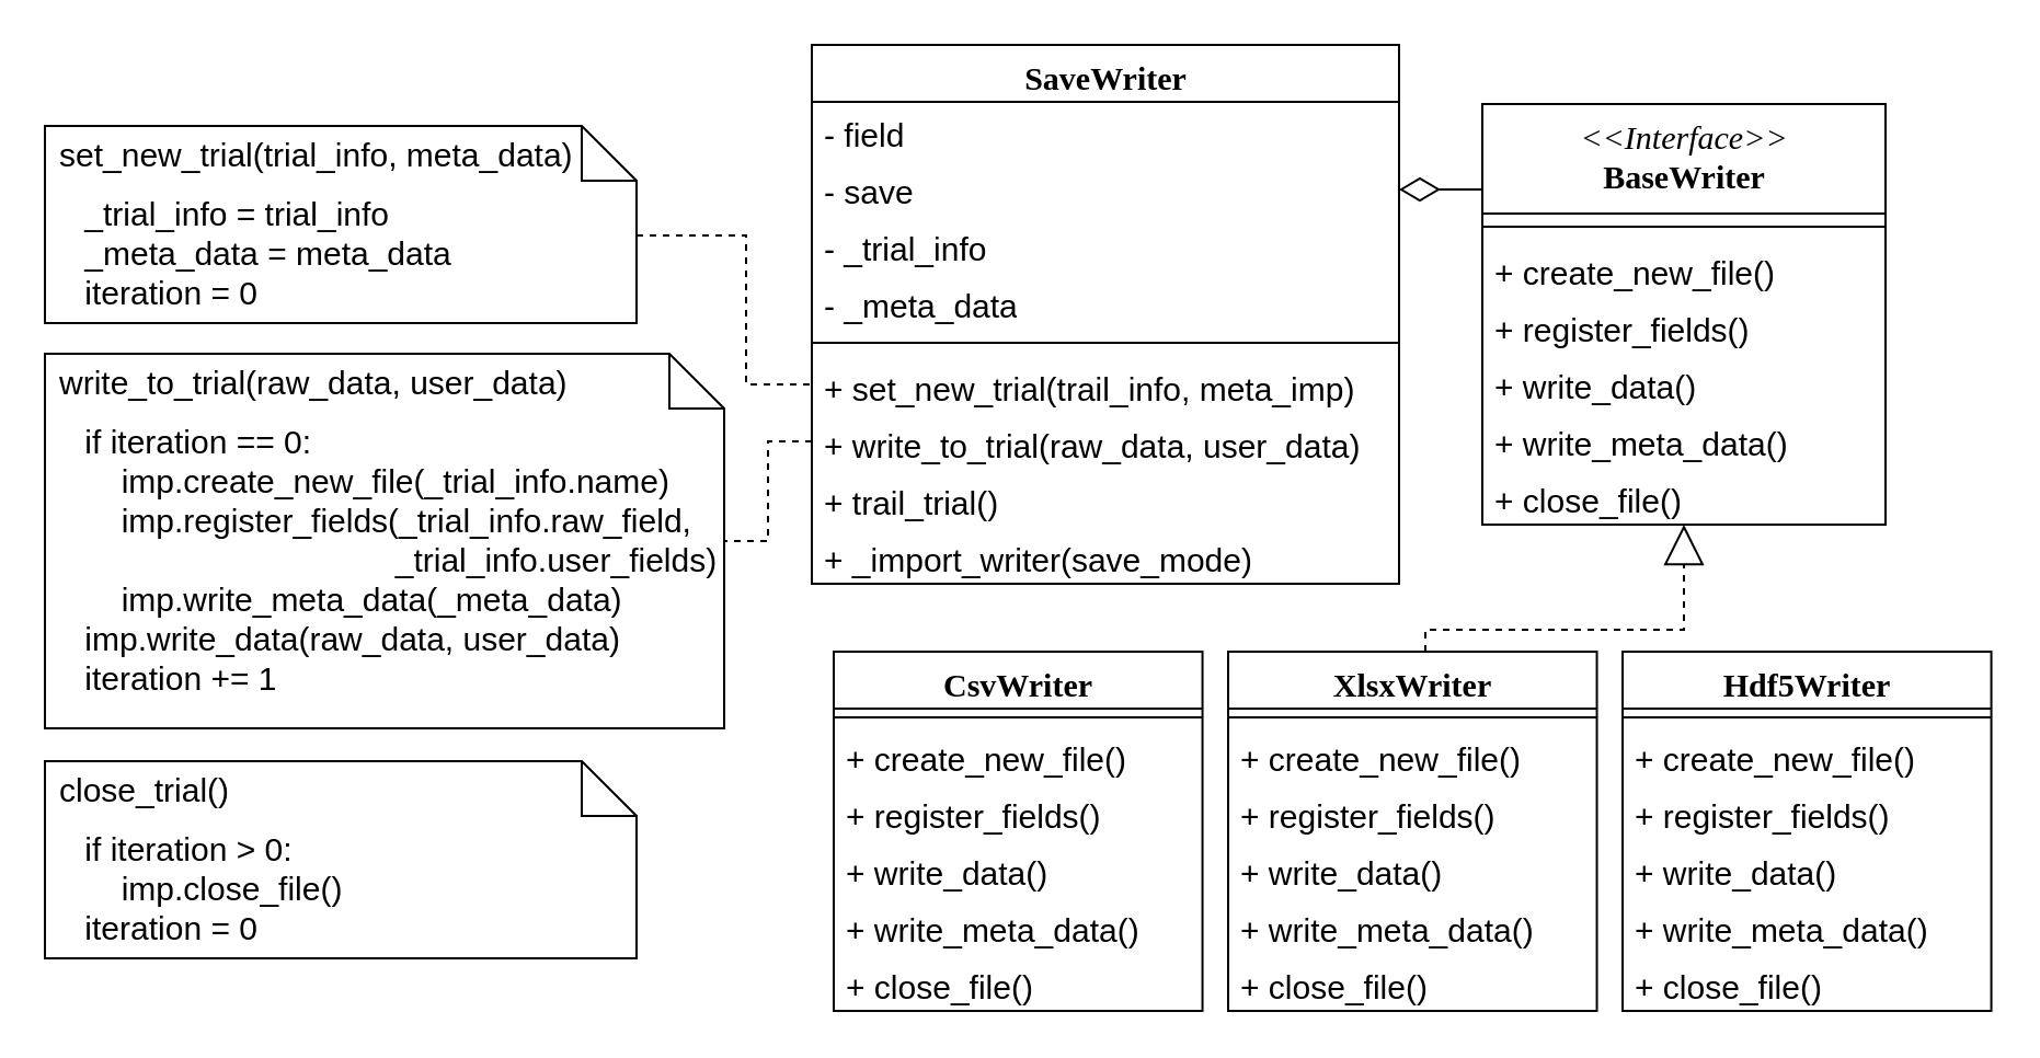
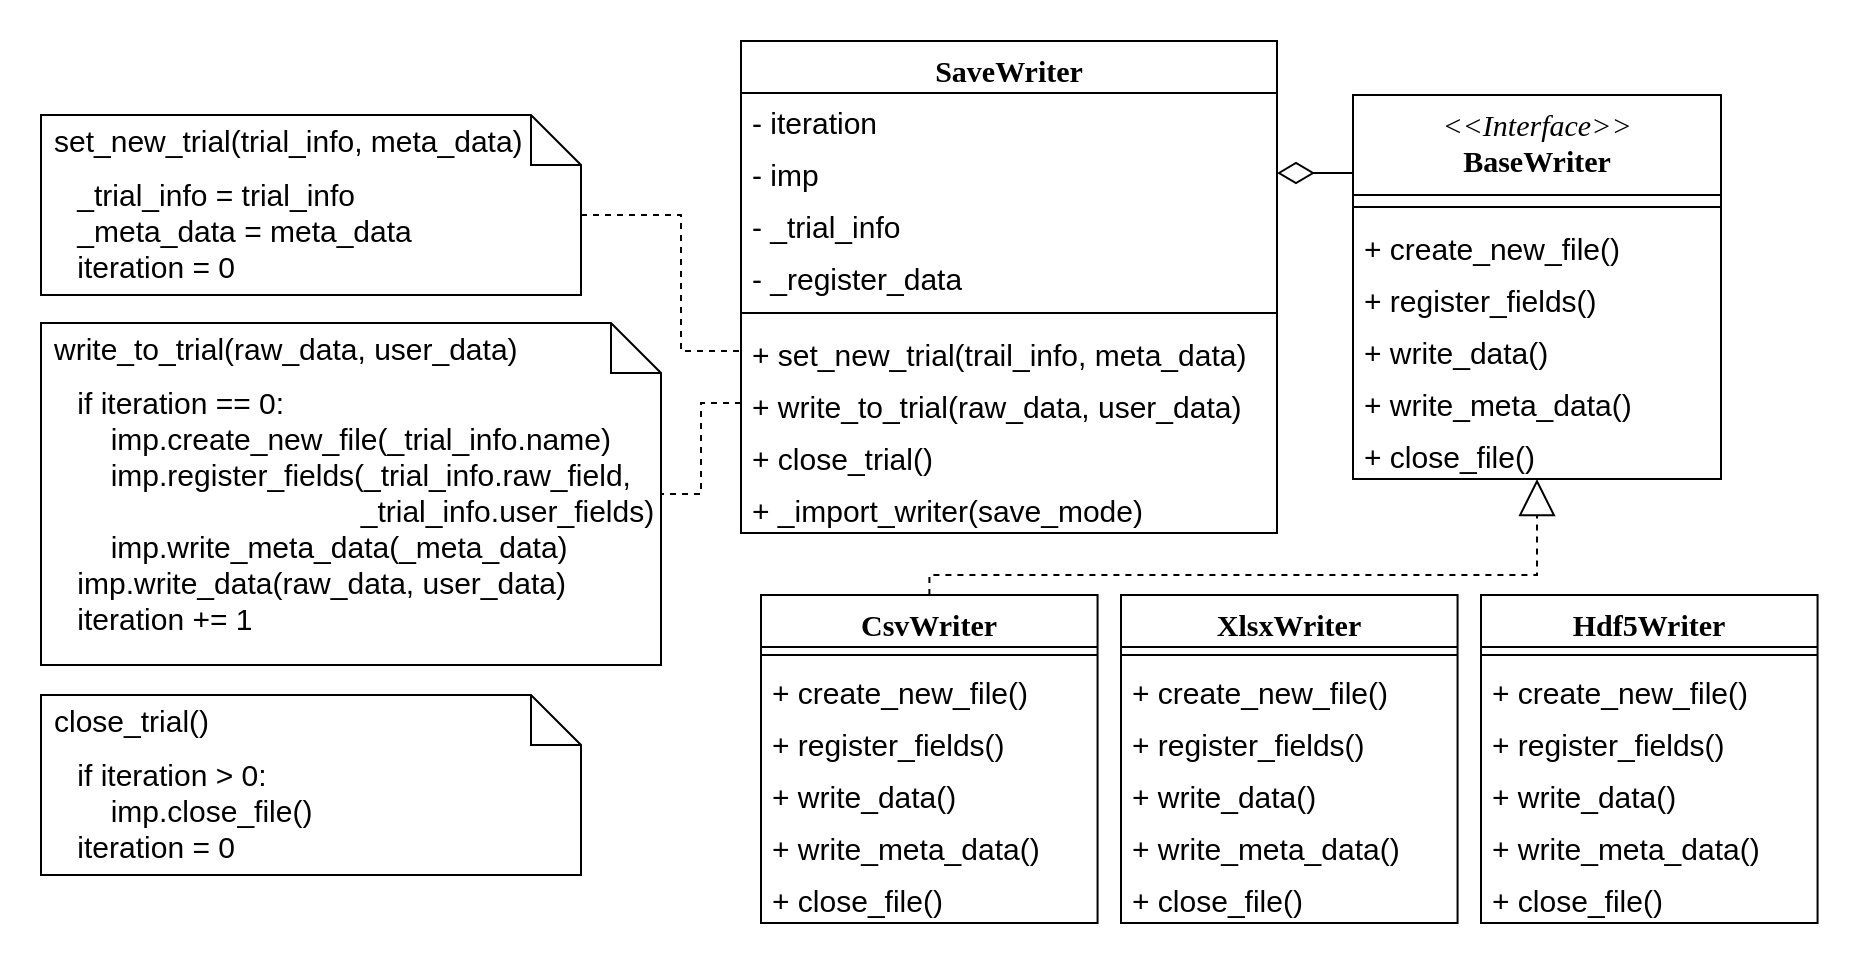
- <mxCell id="3" value="- field" style="text;html=1;strokeColor=none;fillColor=none;align=left;verticalAlign=top;spacingLeft=4;spacingRight=4;whiteSpace=wrap;overflow=hidden;rotatable=0;points=[[0,0.5],[1,0.5]];portConstraint=eastwest;fontSize=15;" vertex="1" parent="2"><mxGeometry y="26" width="268" height="26" as="geometry" /></mxCell>
+ <mxCell id="3" value="- iteration" style="text;html=1;strokeColor=none;fillColor=none;align=left;verticalAlign=top;spacingLeft=4;spacingRight=4;whiteSpace=wrap;overflow=hidden;rotatable=0;points=[[0,0.5],[1,0.5]];portConstraint=eastwest;fontSize=15;" vertex="1" parent="2"><mxGeometry y="26" width="268" height="26" as="geometry" /></mxCell>
- <mxCell id="4" value="- save" style="text;html=1;strokeColor=none;fillColor=none;align=left;verticalAlign=top;spacingLeft=4;spacingRight=4;whiteSpace=wrap;overflow=hidden;rotatable=0;points=[[0,0.5],[1,0.5]];portConstraint=eastwest;fontSize=15;" vertex="1" parent="2"><mxGeometry y="52" width="268" height="26" as="geometry" /></mxCell>
+ <mxCell id="4" value="- imp" style="text;html=1;strokeColor=none;fillColor=none;align=left;verticalAlign=top;spacingLeft=4;spacingRight=4;whiteSpace=wrap;overflow=hidden;rotatable=0;points=[[0,0.5],[1,0.5]];portConstraint=eastwest;fontSize=15;" vertex="1" parent="2"><mxGeometry y="52" width="268" height="26" as="geometry" /></mxCell>
- <mxCell id="6" value="- _meta_data" style="text;html=1;strokeColor=none;fillColor=none;align=left;verticalAlign=top;spacingLeft=4;spacingRight=4;whiteSpace=wrap;overflow=hidden;rotatable=0;points=[[0,0.5],[1,0.5]];portConstraint=eastwest;fontSize=15;" vertex="1" parent="2"><mxGeometry y="104" width="268" height="26" as="geometry" /></mxCell>
+ <mxCell id="6" value="- _register_data" style="text;html=1;strokeColor=none;fillColor=none;align=left;verticalAlign=top;spacingLeft=4;spacingRight=4;whiteSpace=wrap;overflow=hidden;rotatable=0;points=[[0,0.5],[1,0.5]];portConstraint=eastwest;fontSize=15;" vertex="1" parent="2"><mxGeometry y="104" width="268" height="26" as="geometry" /></mxCell>
- <mxCell id="8" value="+ set_new_trial(trail_info, meta_imp)" style="text;html=1;strokeColor=none;fillColor=none;align=left;verticalAlign=top;spacingLeft=4;spacingRight=4;whiteSpace=wrap;overflow=hidden;rotatable=0;points=[[0,0.5],[1,0.5]];portConstraint=eastwest;fontSize=15;" parent="2" vertex="1"><mxGeometry y="142" width="268" height="26" as="geometry" /></mxCell>
+ <mxCell id="8" value="+ set_new_trial(trail_info, meta_data)" style="text;html=1;strokeColor=none;fillColor=none;align=left;verticalAlign=top;spacingLeft=4;spacingRight=4;whiteSpace=wrap;overflow=hidden;rotatable=0;points=[[0,0.5],[1,0.5]];portConstraint=eastwest;fontSize=15;" parent="2" vertex="1"><mxGeometry y="142" width="268" height="26" as="geometry" /></mxCell>
- <mxCell id="10" value="+ trail_trial()" style="text;html=1;strokeColor=none;fillColor=none;align=left;verticalAlign=top;spacingLeft=4;spacingRight=4;whiteSpace=wrap;overflow=hidden;rotatable=0;points=[[0,0.5],[1,0.5]];portConstraint=eastwest;fontSize=15;" vertex="1" parent="2"><mxGeometry y="194" width="268" height="26" as="geometry" /></mxCell>
+ <mxCell id="10" value="+ close_trial()" style="text;html=1;strokeColor=none;fillColor=none;align=left;verticalAlign=top;spacingLeft=4;spacingRight=4;whiteSpace=wrap;overflow=hidden;rotatable=0;points=[[0,0.5],[1,0.5]];portConstraint=eastwest;fontSize=15;" vertex="1" parent="2"><mxGeometry y="194" width="268" height="26" as="geometry" /></mxCell>
+ <mxCell id="20" style="edgeStyle=orthogonalEdgeStyle;rounded=0;html=1;dashed=1;labelBackgroundColor=none;startArrow=none;startFill=0;startSize=8;endArrow=block;endFill=0;endSize=16;fontFamily=Verdana;fontSize=15;" parent="1" source="24" target="13" edge="1"><mxGeometry relative="1" as="geometry"><Array as="points"><mxPoint x="464" y="287" /><mxPoint x="768" y="287" /></Array><mxPoint x="857.14" y="307" as="sourcePoint" /><mxPoint x="806" y="329" as="targetPoint" /></mxGeometry></mxCell>
- <mxCell id="50" style="edgeStyle=orthogonalEdgeStyle;rounded=0;html=1;dashed=1;labelBackgroundColor=none;startArrow=none;startFill=0;startSize=8;endArrow=block;endFill=0;endSize=16;fontFamily=Verdana;fontSize=15;" edge="1" parent="1" source="31" target="13"><mxGeometry relative="1" as="geometry"><Array as="points"><mxPoint x="650" y="287" /><mxPoint x="768" y="287" /></Array><mxPoint x="609" y="307" as="sourcePoint" /><mxPoint x="768" y="249" as="targetPoint" /></mxGeometry></mxCell>
